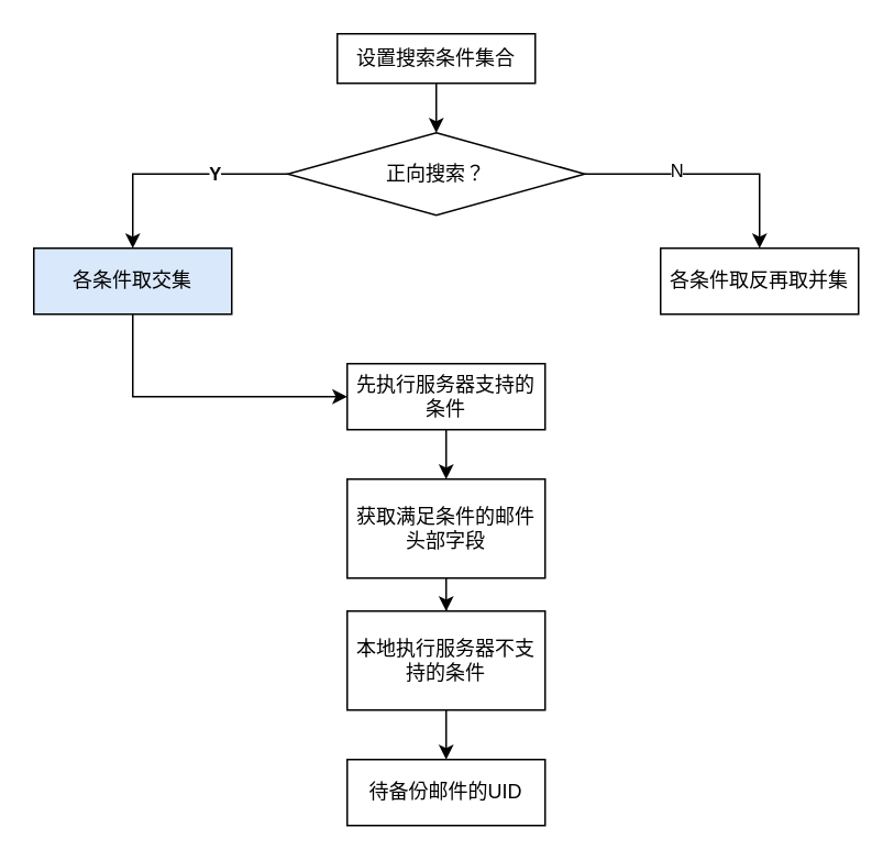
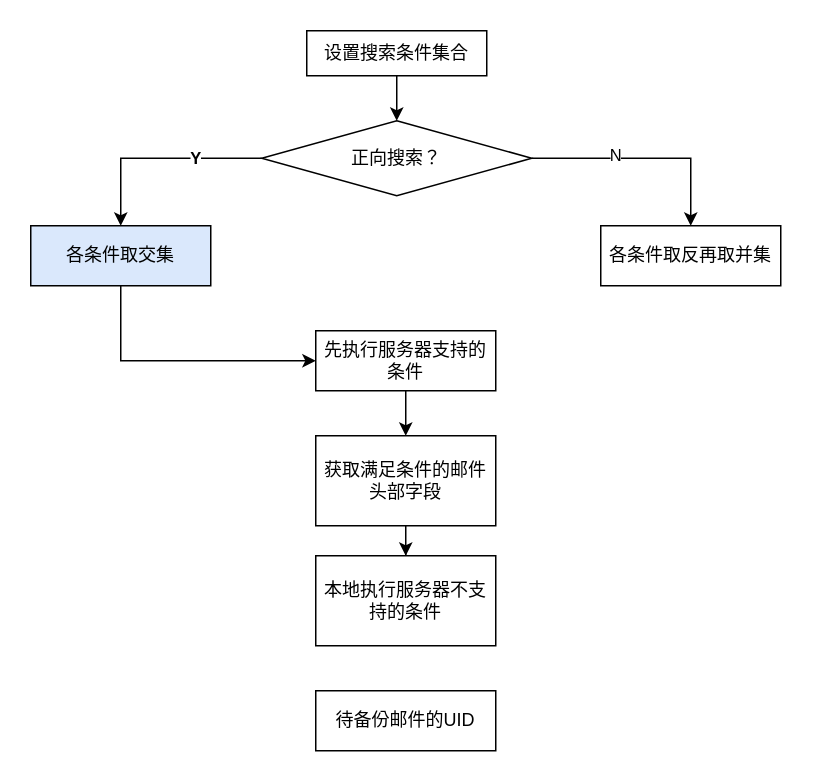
- <mxCell id="16" value="" style="edgeStyle=orthogonalEdgeStyle;rounded=0;orthogonalLoop=1;jettySize=auto;html=1;" edge="1" parent="1" source="17" target="18"><mxGeometry relative="1" as="geometry" /></mxCell>
